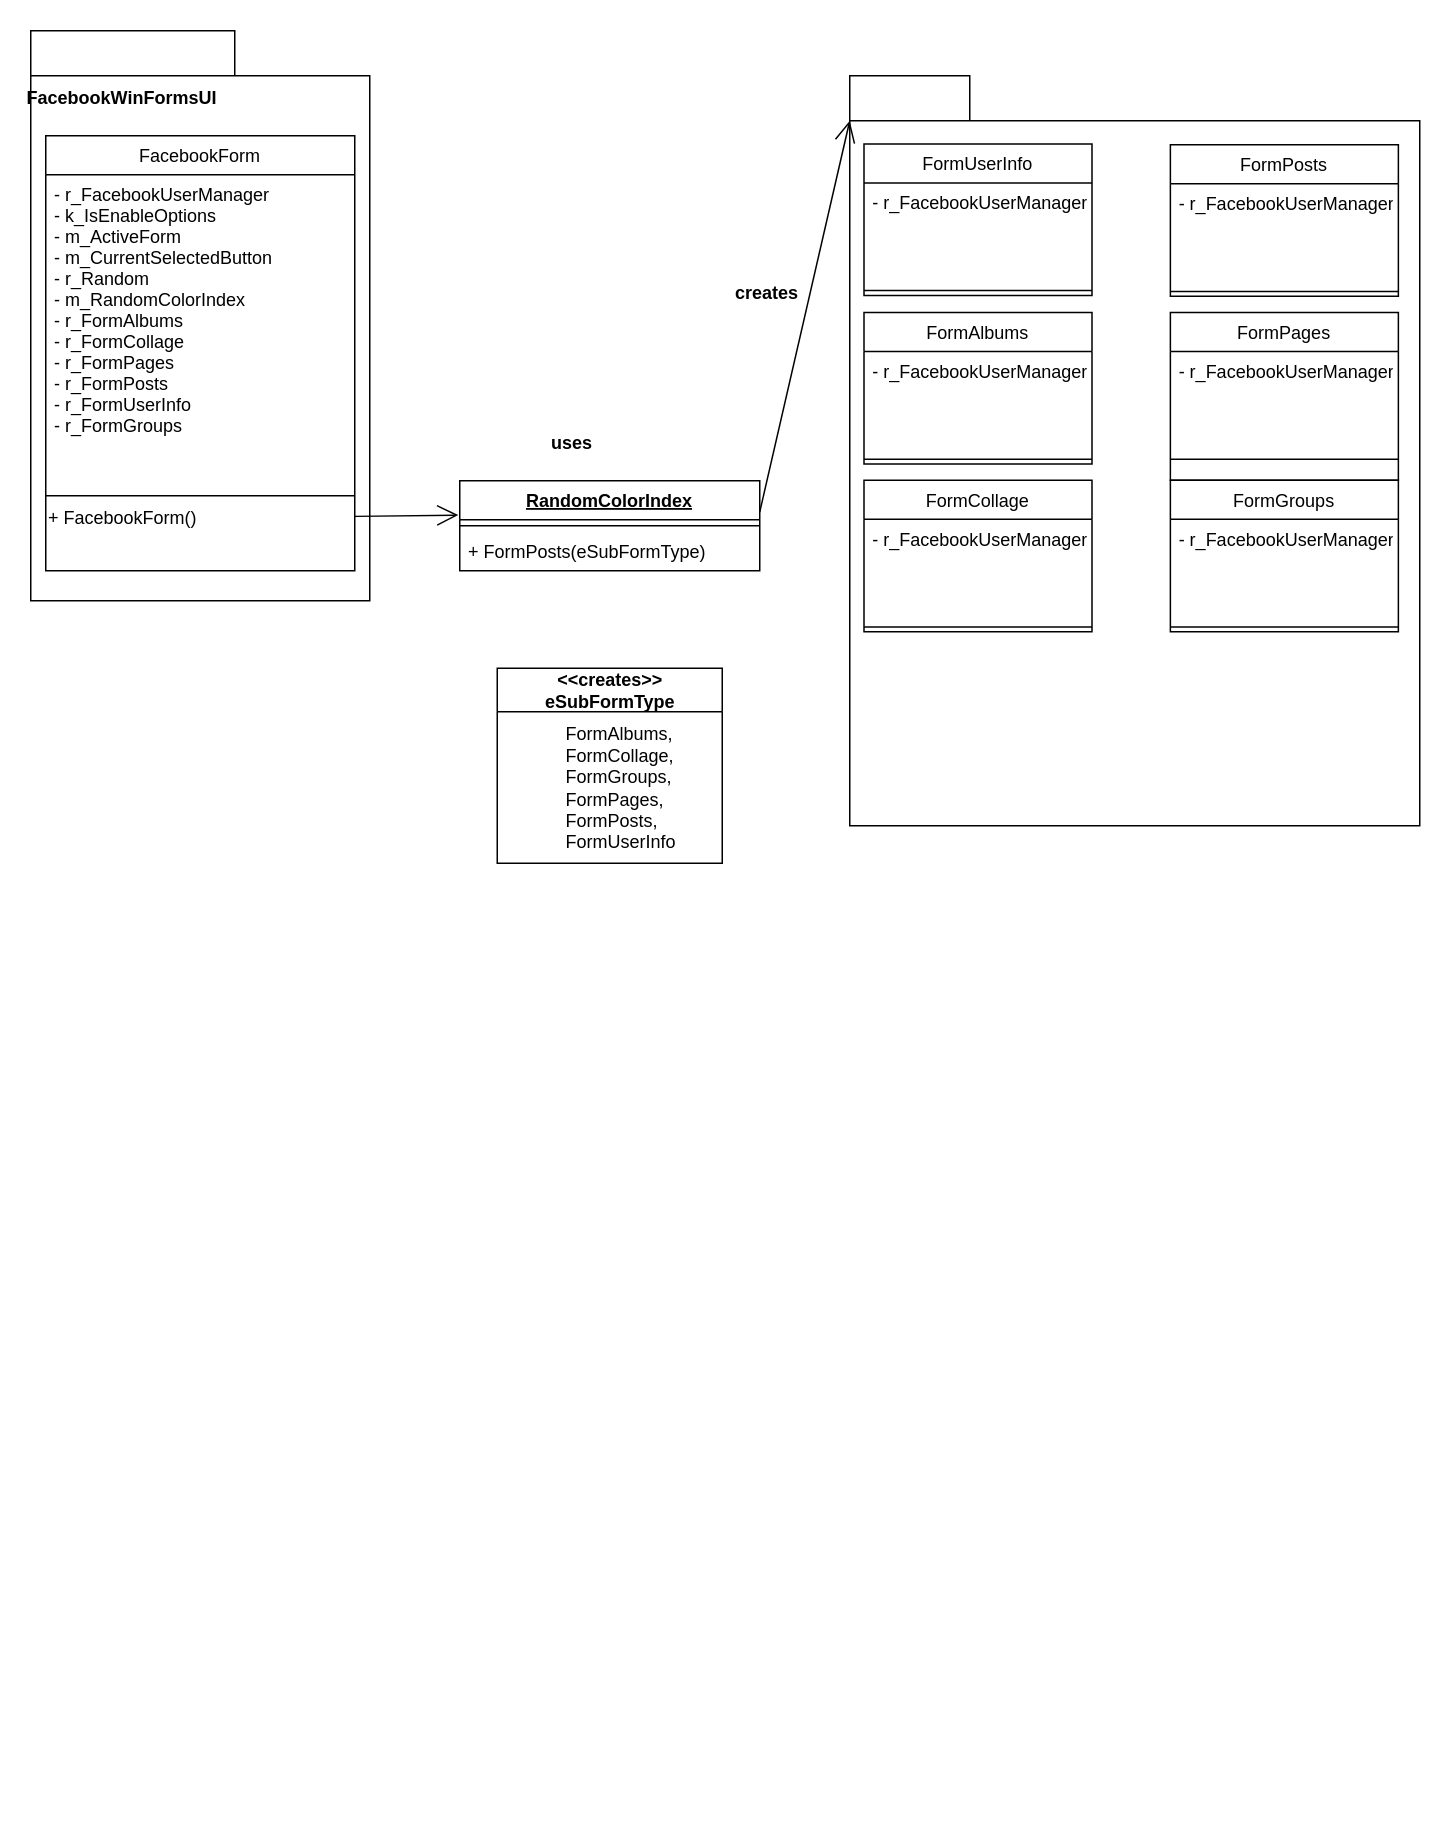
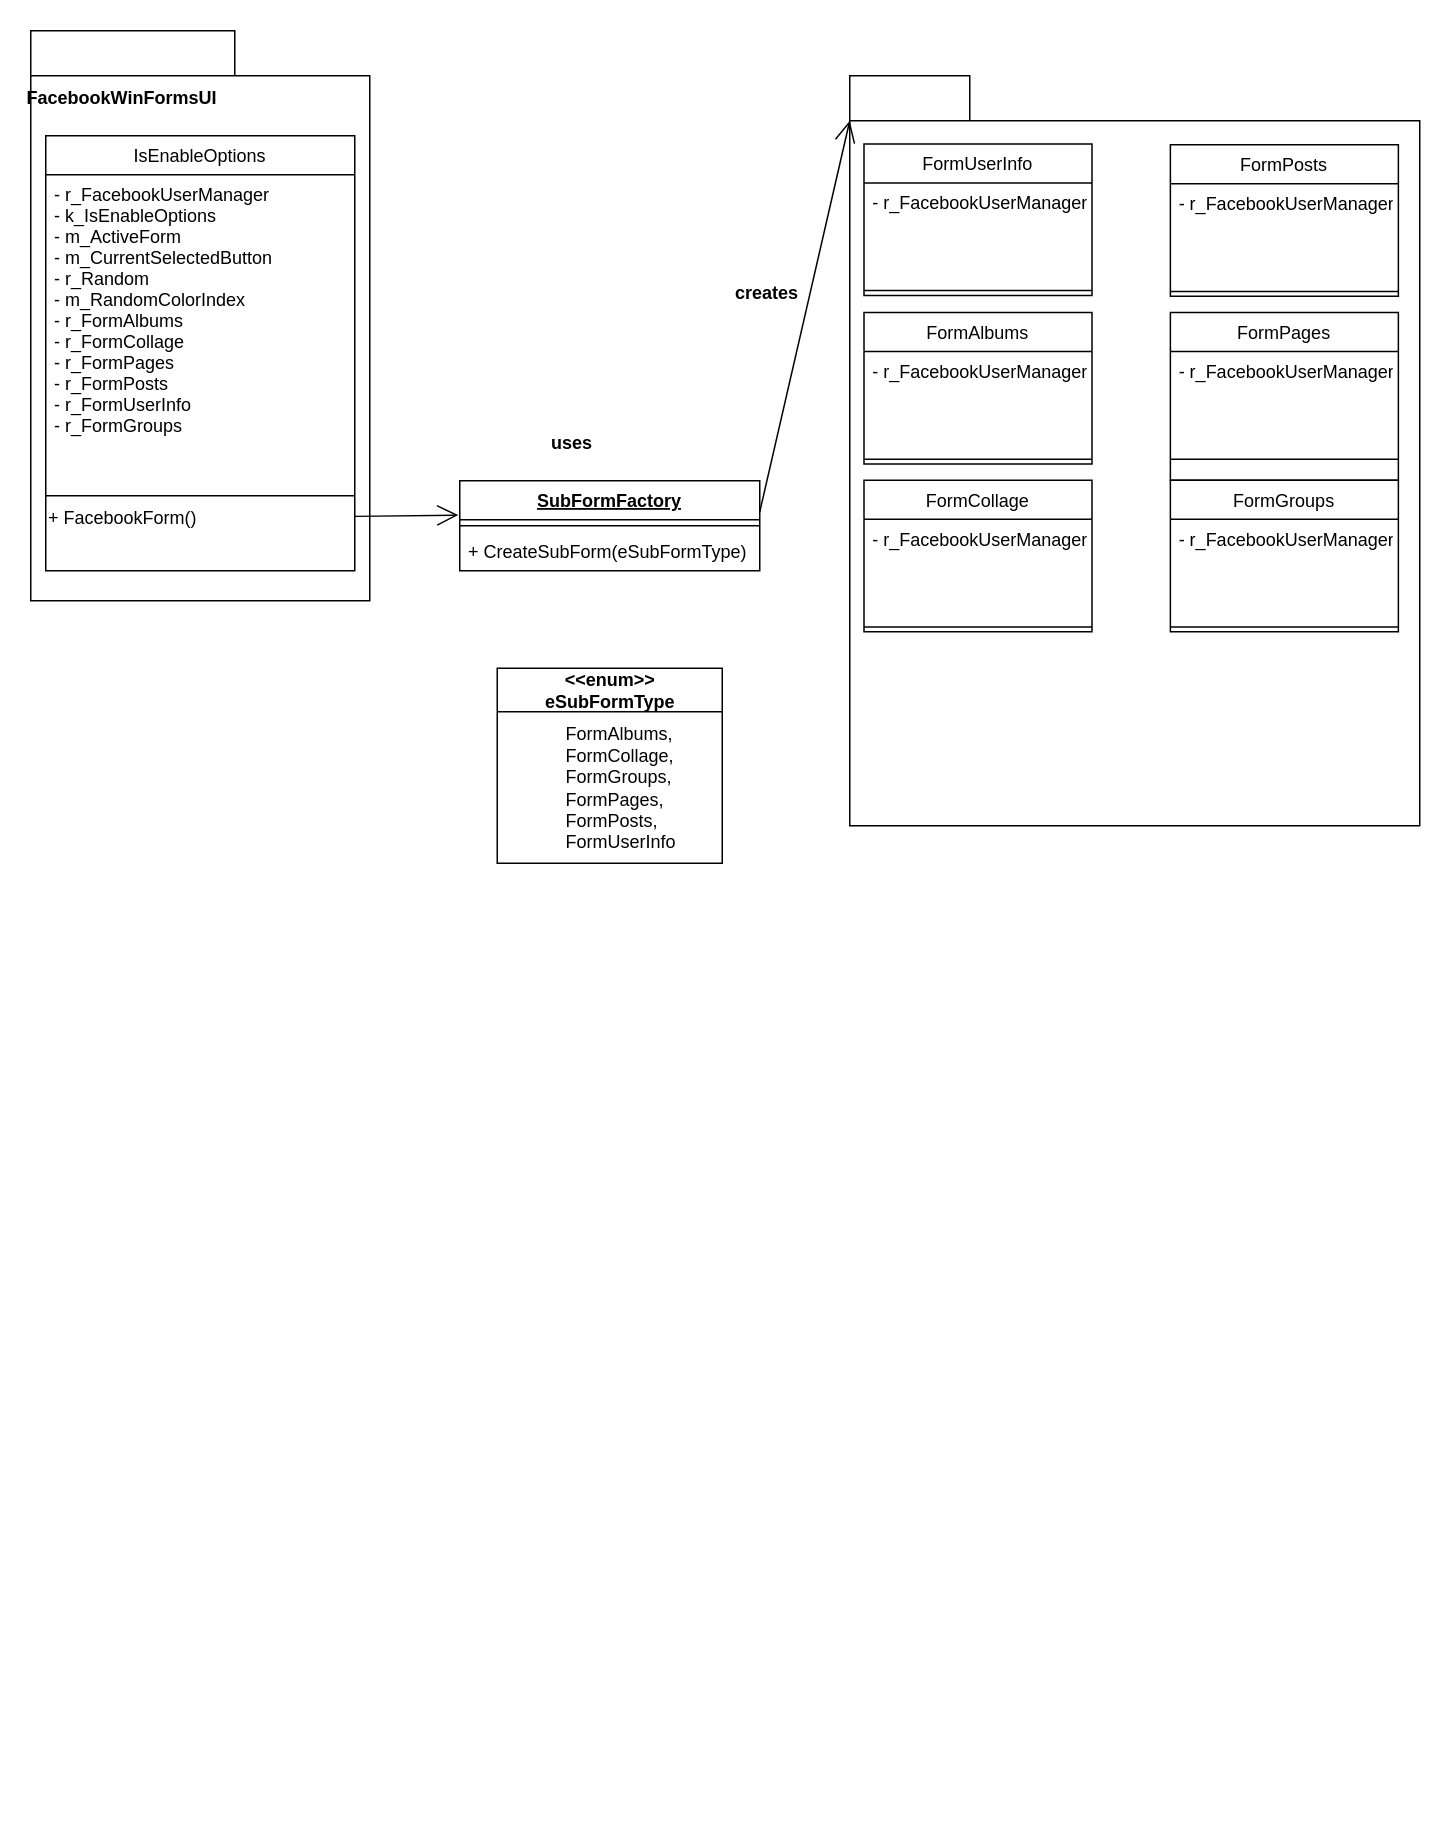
- <mxCell id="7" value="FacebookForm" style="swimlane;fontStyle=0;align=center;verticalAlign=top;childLayout=stackLayout;horizontal=1;startSize=26;horizontalStack=0;resizeParent=1;resizeLast=0;collapsible=1;marginBottom=0;rounded=0;shadow=0;strokeWidth=1;" vertex="1" parent="1"><mxGeometry x="30" y="90" width="206" height="290" as="geometry"><mxRectangle x="130" y="380" width="160" height="26" as="alternateBounds" /></mxGeometry></mxCell>
+ <mxCell id="7" value="IsEnableOptions" style="swimlane;fontStyle=0;align=center;verticalAlign=top;childLayout=stackLayout;horizontal=1;startSize=26;horizontalStack=0;resizeParent=1;resizeLast=0;collapsible=1;marginBottom=0;rounded=0;shadow=0;strokeWidth=1;" vertex="1" parent="1"><mxGeometry x="30" y="90" width="206" height="290" as="geometry"><mxRectangle x="130" y="380" width="160" height="26" as="alternateBounds" /></mxGeometry></mxCell>
- <mxCell id="10" value="RandomColorIndex" style="swimlane;fontStyle=5;align=center;verticalAlign=top;childLayout=stackLayout;horizontal=1;startSize=26;horizontalStack=0;resizeParent=1;resizeParentMax=0;resizeLast=0;collapsible=1;marginBottom=0;" vertex="1" parent="1"><mxGeometry x="306" y="320" width="200" height="60" as="geometry" /></mxCell>
+ <mxCell id="10" value="SubFormFactory" style="swimlane;fontStyle=5;align=center;verticalAlign=top;childLayout=stackLayout;horizontal=1;startSize=26;horizontalStack=0;resizeParent=1;resizeParentMax=0;resizeLast=0;collapsible=1;marginBottom=0;" vertex="1" parent="1"><mxGeometry x="306" y="320" width="200" height="60" as="geometry" /></mxCell>
- <mxCell id="12" value="+ FormPosts(eSubFormType)" style="text;strokeColor=none;fillColor=none;align=left;verticalAlign=top;spacingLeft=4;spacingRight=4;overflow=hidden;rotatable=0;points=[[0,0.5],[1,0.5]];portConstraint=eastwest;" vertex="1" parent="10"><mxGeometry y="34" width="200" height="26" as="geometry" /></mxCell>
+ <mxCell id="12" value="+ CreateSubForm(eSubFormType)" style="text;strokeColor=none;fillColor=none;align=left;verticalAlign=top;spacingLeft=4;spacingRight=4;overflow=hidden;rotatable=0;points=[[0,0.5],[1,0.5]];portConstraint=eastwest;" vertex="1" parent="10"><mxGeometry y="34" width="200" height="26" as="geometry" /></mxCell>
- <mxCell id="13" value="&amp;lt;&amp;lt;creates&amp;gt;&amp;gt;&lt;br&gt;eSubFormType" style="swimlane;fontStyle=1;align=center;verticalAlign=middle;childLayout=stackLayout;horizontal=1;startSize=29;horizontalStack=0;resizeParent=1;resizeParentMax=0;resizeLast=0;collapsible=0;marginBottom=0;html=1;" vertex="1" parent="1"><mxGeometry x="331" y="445" width="150" height="130" as="geometry" /></mxCell>
+ <mxCell id="13" value="&amp;lt;&amp;lt;enum&amp;gt;&amp;gt;&lt;br&gt;eSubFormType" style="swimlane;fontStyle=1;align=center;verticalAlign=middle;childLayout=stackLayout;horizontal=1;startSize=29;horizontalStack=0;resizeParent=1;resizeParentMax=0;resizeLast=0;collapsible=0;marginBottom=0;html=1;" vertex="1" parent="1"><mxGeometry x="331" y="445" width="150" height="130" as="geometry" /></mxCell>
